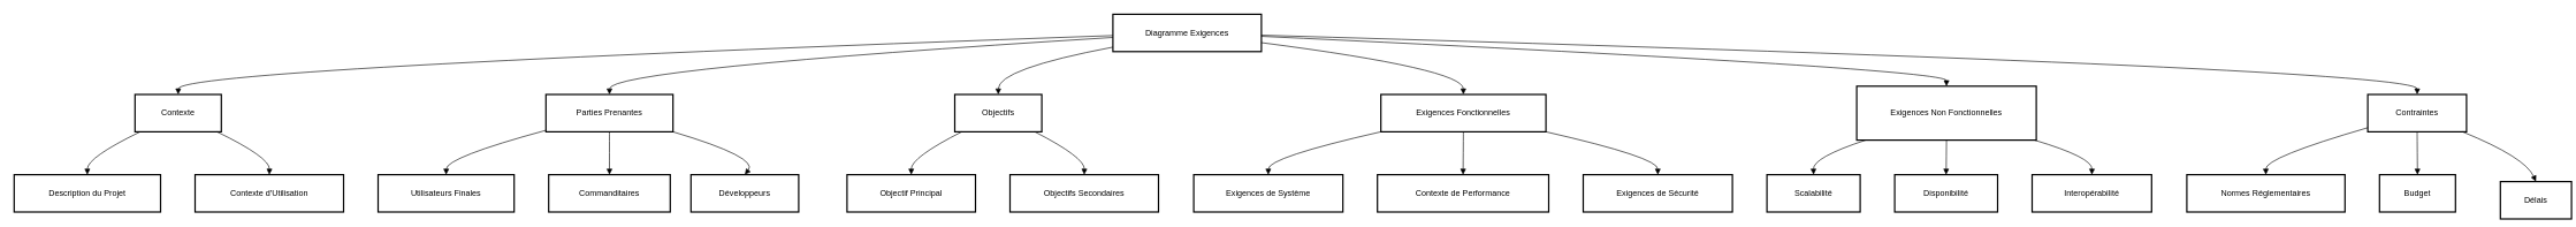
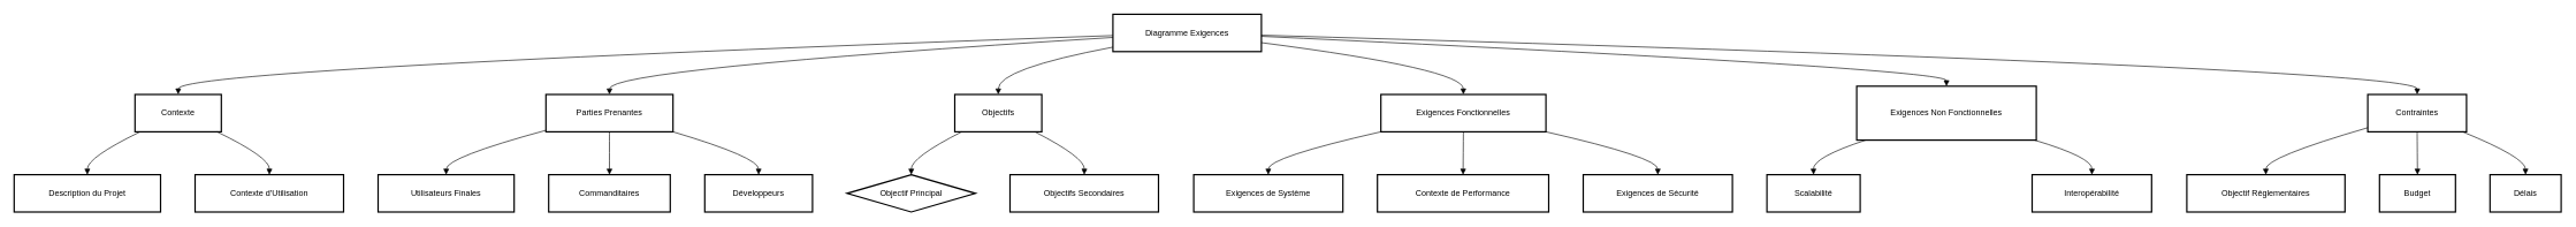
- <mxCell id="42" value="" style="curved=1;startArrow=none;endArrow=block;exitX=0.5;exitY=1;entryX=0.5;entryY=0;" edge="1" parent="1" source="7" target="20"><mxGeometry relative="1" as="geometry"><Array as="points" /></mxGeometry></mxCell>
- <mxCell id="13" value="Développeurs" style="whiteSpace=wrap;strokeWidth=2;" vertex="1" parent="1"><mxGeometry x="1000" y="252" width="156" height="54" as="geometry" /></mxCell>
+ <mxCell id="13" value="Développeurs" style="whiteSpace=wrap;strokeWidth=2;" vertex="1" parent="1"><mxGeometry x="1020" y="252" width="156" height="54" as="geometry" /></mxCell>
- <mxCell id="14" value="Objectif Principal" style="whiteSpace=wrap;strokeWidth=2;" vertex="1" parent="1"><mxGeometry x="1226" y="252" width="186" height="54" as="geometry" /></mxCell>
+ <mxCell id="14" value="Objectif Principal" style="rhombus;whiteSpace=wrap;strokeWidth=2;" vertex="1" parent="1"><mxGeometry x="1226" y="252" width="186" height="54" as="geometry" /></mxCell>
- <mxCell id="20" value="Disponibilité" style="whiteSpace=wrap;strokeWidth=2;" vertex="1" parent="1"><mxGeometry x="2743" y="252" width="149" height="54" as="geometry" /></mxCell>
- <mxCell id="22" value="Normes Réglementaires" style="whiteSpace=wrap;strokeWidth=2;" vertex="1" parent="1"><mxGeometry x="3166" y="252" width="229" height="54" as="geometry" /></mxCell>
+ <mxCell id="22" value="Objectif Réglementaires" style="whiteSpace=wrap;strokeWidth=2;" vertex="1" parent="1"><mxGeometry x="3166" y="252" width="229" height="54" as="geometry" /></mxCell>
- <mxCell id="24" value="Délais" style="whiteSpace=wrap;strokeWidth=2;" vertex="1" parent="1"><mxGeometry x="3620" y="262" width="103" height="54" as="geometry" /></mxCell>
+ <mxCell id="24" value="Délais" style="whiteSpace=wrap;strokeWidth=2;" vertex="1" parent="1"><mxGeometry x="3605" y="252" width="103" height="54" as="geometry" /></mxCell>
